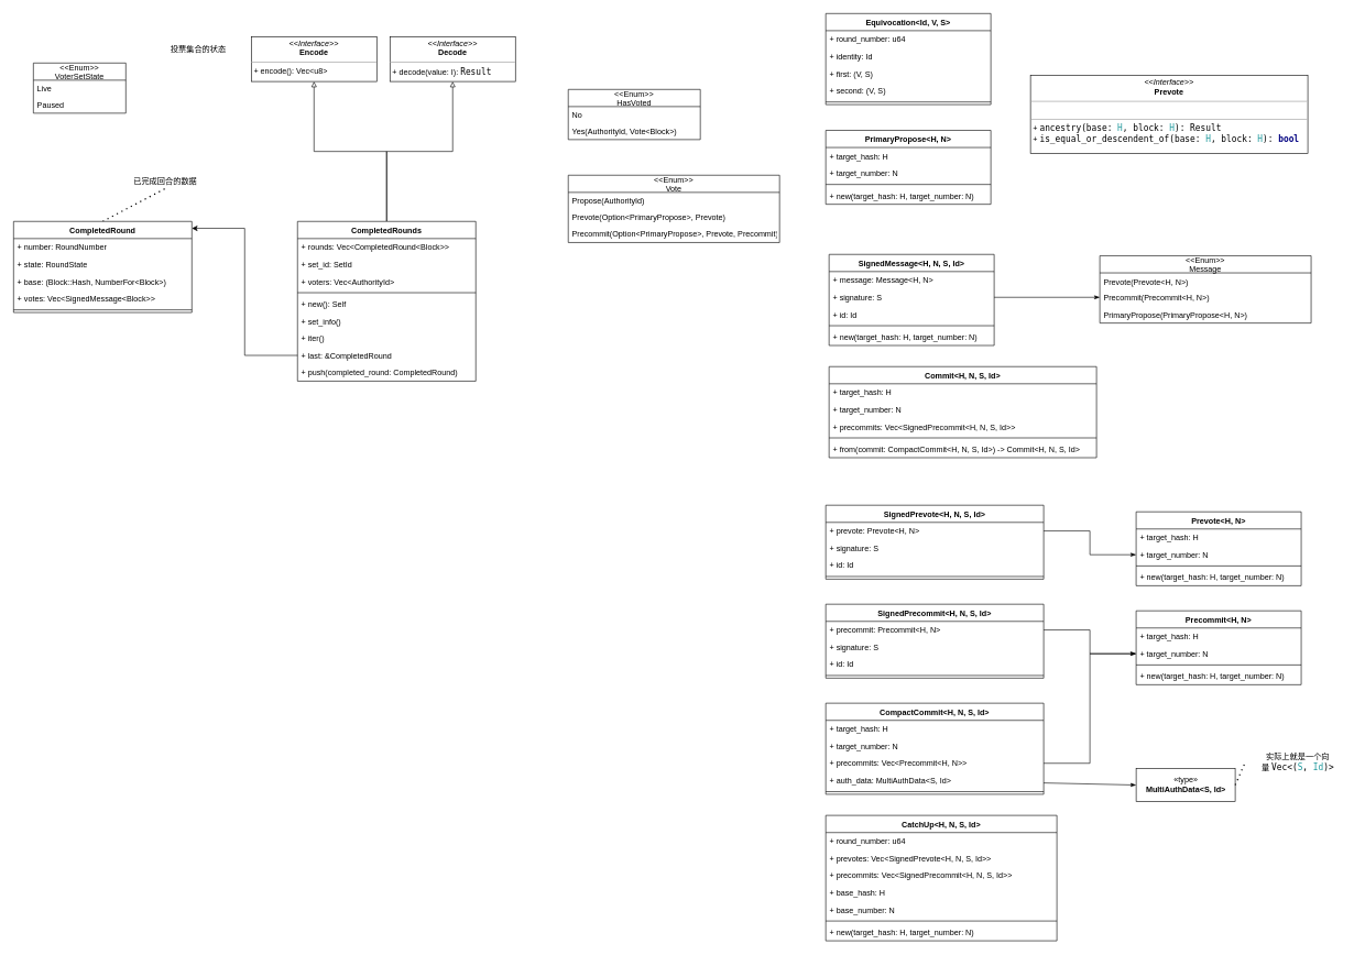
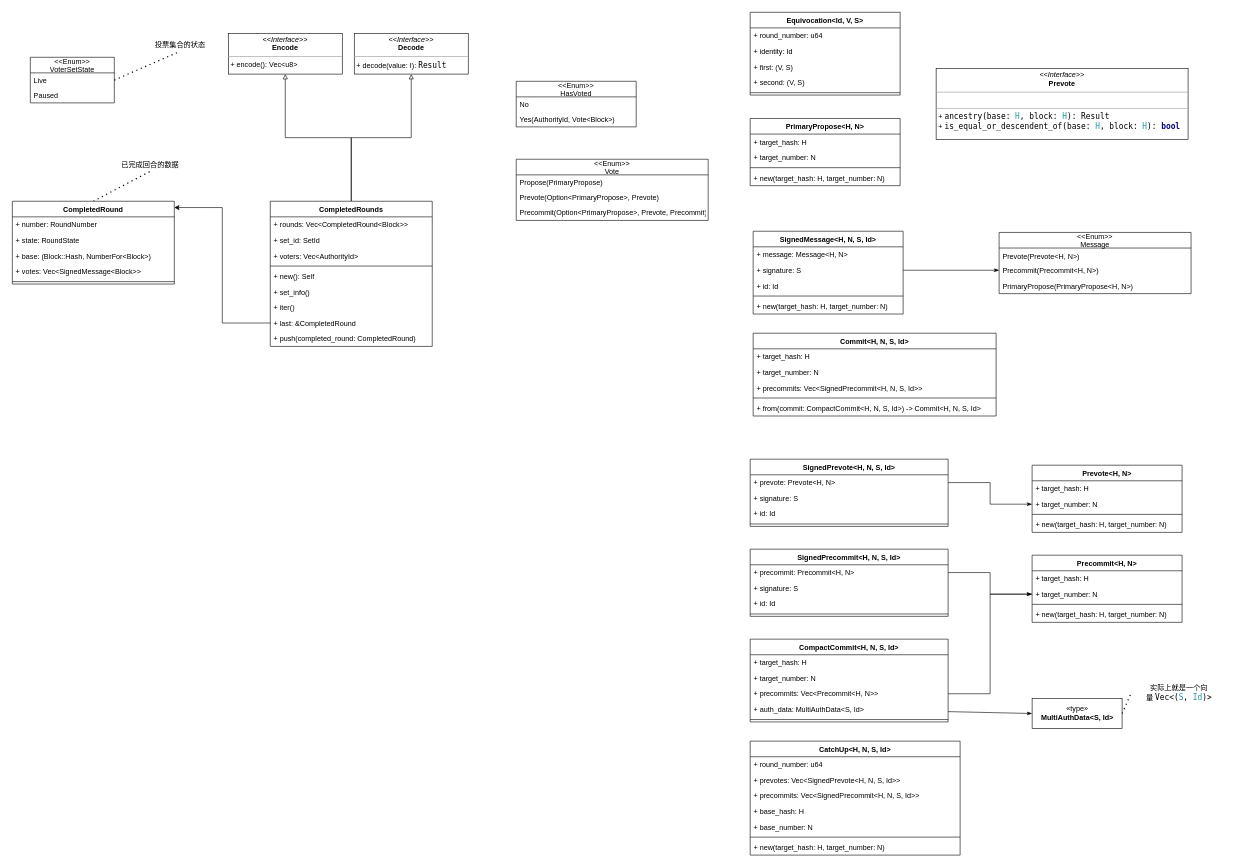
+ <mxCell id="8" value="" style="endArrow=none;dashed=1;html=1;dashPattern=1 3;strokeWidth=2;rounded=0;entryX=0.5;entryY=1;entryDx=0;entryDy=0;exitX=1;exitY=0.5;exitDx=0;exitDy=0;" edge="1" parent="1" target="7" source="3"><mxGeometry width="50" height="50" relative="1" as="geometry"><mxPoint x="220" y="115" as="sourcePoint" /><mxPoint x="300" y="205" as="targetPoint" /></mxGeometry></mxCell>
- <mxCell id="35" value="Propose(AuthorityId)" style="text;strokeColor=none;fillColor=none;align=left;verticalAlign=top;spacingLeft=4;spacingRight=4;overflow=hidden;rotatable=0;points=[[0,0.5],[1,0.5]];portConstraint=eastwest;" vertex="1" parent="34"><mxGeometry y="26" width="320" height="24" as="geometry" /></mxCell>
+ <mxCell id="35" value="Propose(PrimaryPropose)" style="text;strokeColor=none;fillColor=none;align=left;verticalAlign=top;spacingLeft=4;spacingRight=4;overflow=hidden;rotatable=0;points=[[0,0.5],[1,0.5]];portConstraint=eastwest;" vertex="1" parent="34"><mxGeometry y="26" width="320" height="24" as="geometry" /></mxCell>
